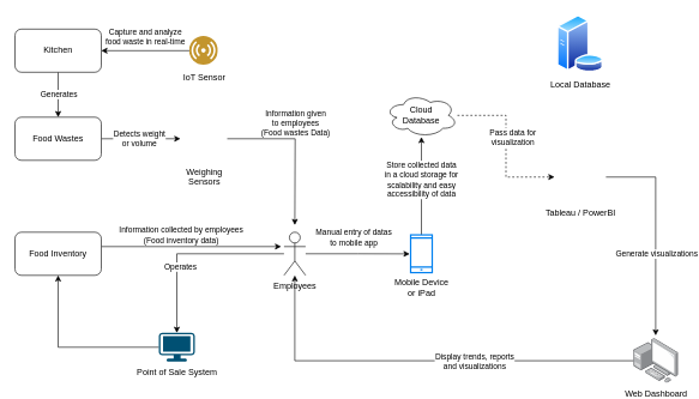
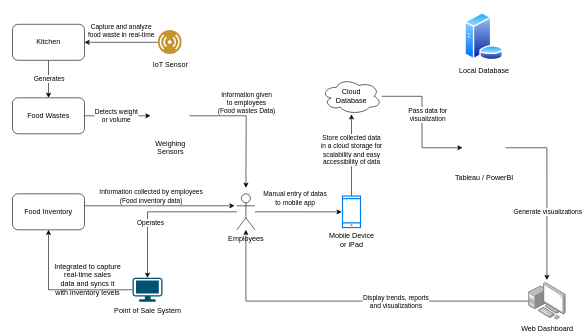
- <mxCell id="26" style="edgeStyle=orthogonalEdgeStyle;rounded=0;orthogonalLoop=1;jettySize=auto;html=1;entryX=0;entryY=0.5;entryDx=0;entryDy=0;dashed=1;" edge="1" parent="1" source="28" target="31"><mxGeometry relative="1" as="geometry" /></mxCell>
+ <mxCell id="26" style="edgeStyle=orthogonalEdgeStyle;rounded=0;orthogonalLoop=1;jettySize=auto;html=1;entryX=0;entryY=0.5;entryDx=0;entryDy=0;" edge="1" parent="1" source="28" target="31"><mxGeometry relative="1" as="geometry" /></mxCell>
+ <mxCell id="19" value="Integrated to capture &lt;br&gt;real-time sales &lt;br&gt;data and syncs it &lt;br&gt;with inventory levels" style="text;html=1;align=center;verticalAlign=middle;resizable=0;points=[];autosize=1;strokeColor=none;fillColor=none;" parent="1" vertex="1"><mxGeometry x="80" y="430" width="130" height="70" as="geometry" /></mxCell>
